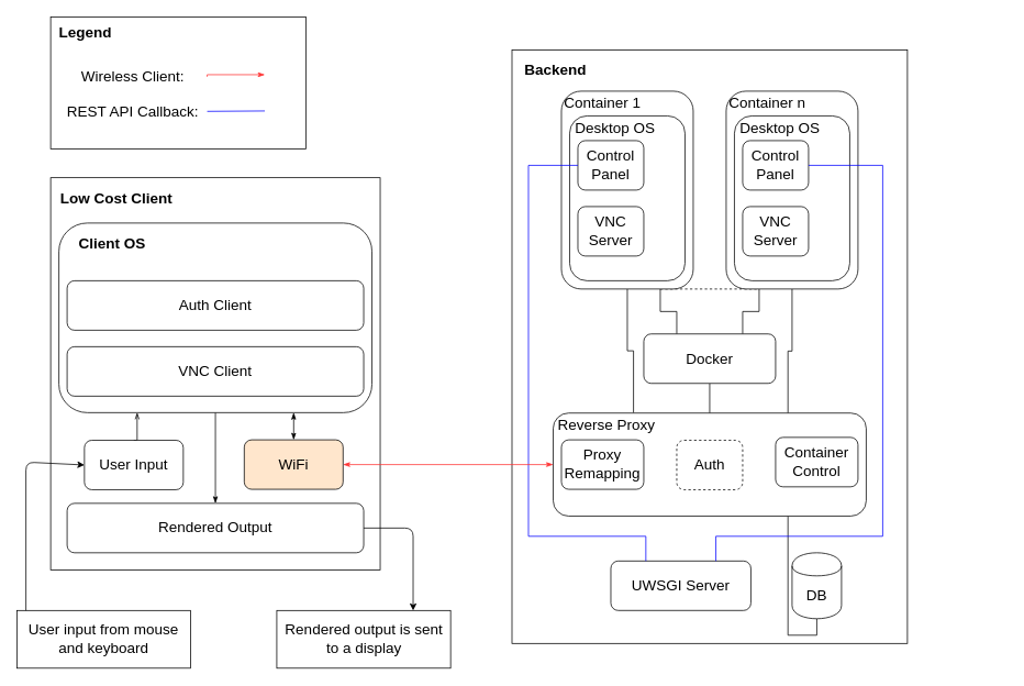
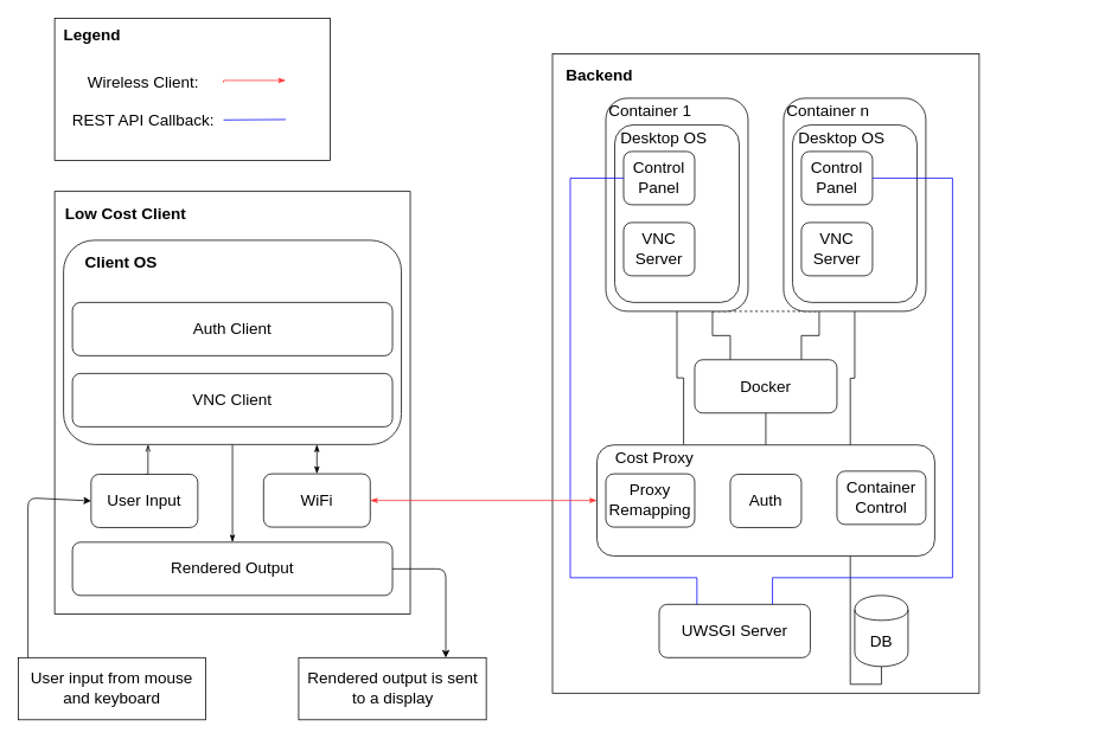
- <mxCell id="9" value="Reverse Proxy" style="text;html=1;strokeColor=none;fillColor=none;align=center;verticalAlign=middle;whiteSpace=wrap;rounded=0;fontSize=18;" vertex="1" parent="1"><mxGeometry x="671" y="500" width="130" height="30" as="geometry" /></mxCell>
+ <mxCell id="9" value="Cost Proxy" style="text;html=1;strokeColor=none;fillColor=none;align=center;verticalAlign=middle;whiteSpace=wrap;rounded=0;fontSize=18;" vertex="1" parent="1"><mxGeometry x="671" y="500" width="130" height="30" as="geometry" /></mxCell>
- <mxCell id="50" value="WiFi" style="rounded=1;whiteSpace=wrap;html=1;fontSize=18;fillColor=#ffe6cc;" vertex="1" parent="1"><mxGeometry x="296" y="533" width="120" height="60" as="geometry" /></mxCell>
+ <mxCell id="50" value="WiFi" style="rounded=1;whiteSpace=wrap;html=1;fontSize=18;" vertex="1" parent="1"><mxGeometry x="296" y="533" width="120" height="60" as="geometry" /></mxCell>
- <mxCell id="12" value="Auth" style="rounded=1;whiteSpace=wrap;html=1;fontSize=18;dashed=1;" vertex="1" parent="1"><mxGeometry x="821" y="533.5" width="80" height="60" as="geometry" /></mxCell>
+ <mxCell id="12" value="Auth" style="rounded=1;whiteSpace=wrap;html=1;fontSize=18;" vertex="1" parent="1"><mxGeometry x="821" y="533.5" width="80" height="60" as="geometry" /></mxCell>
